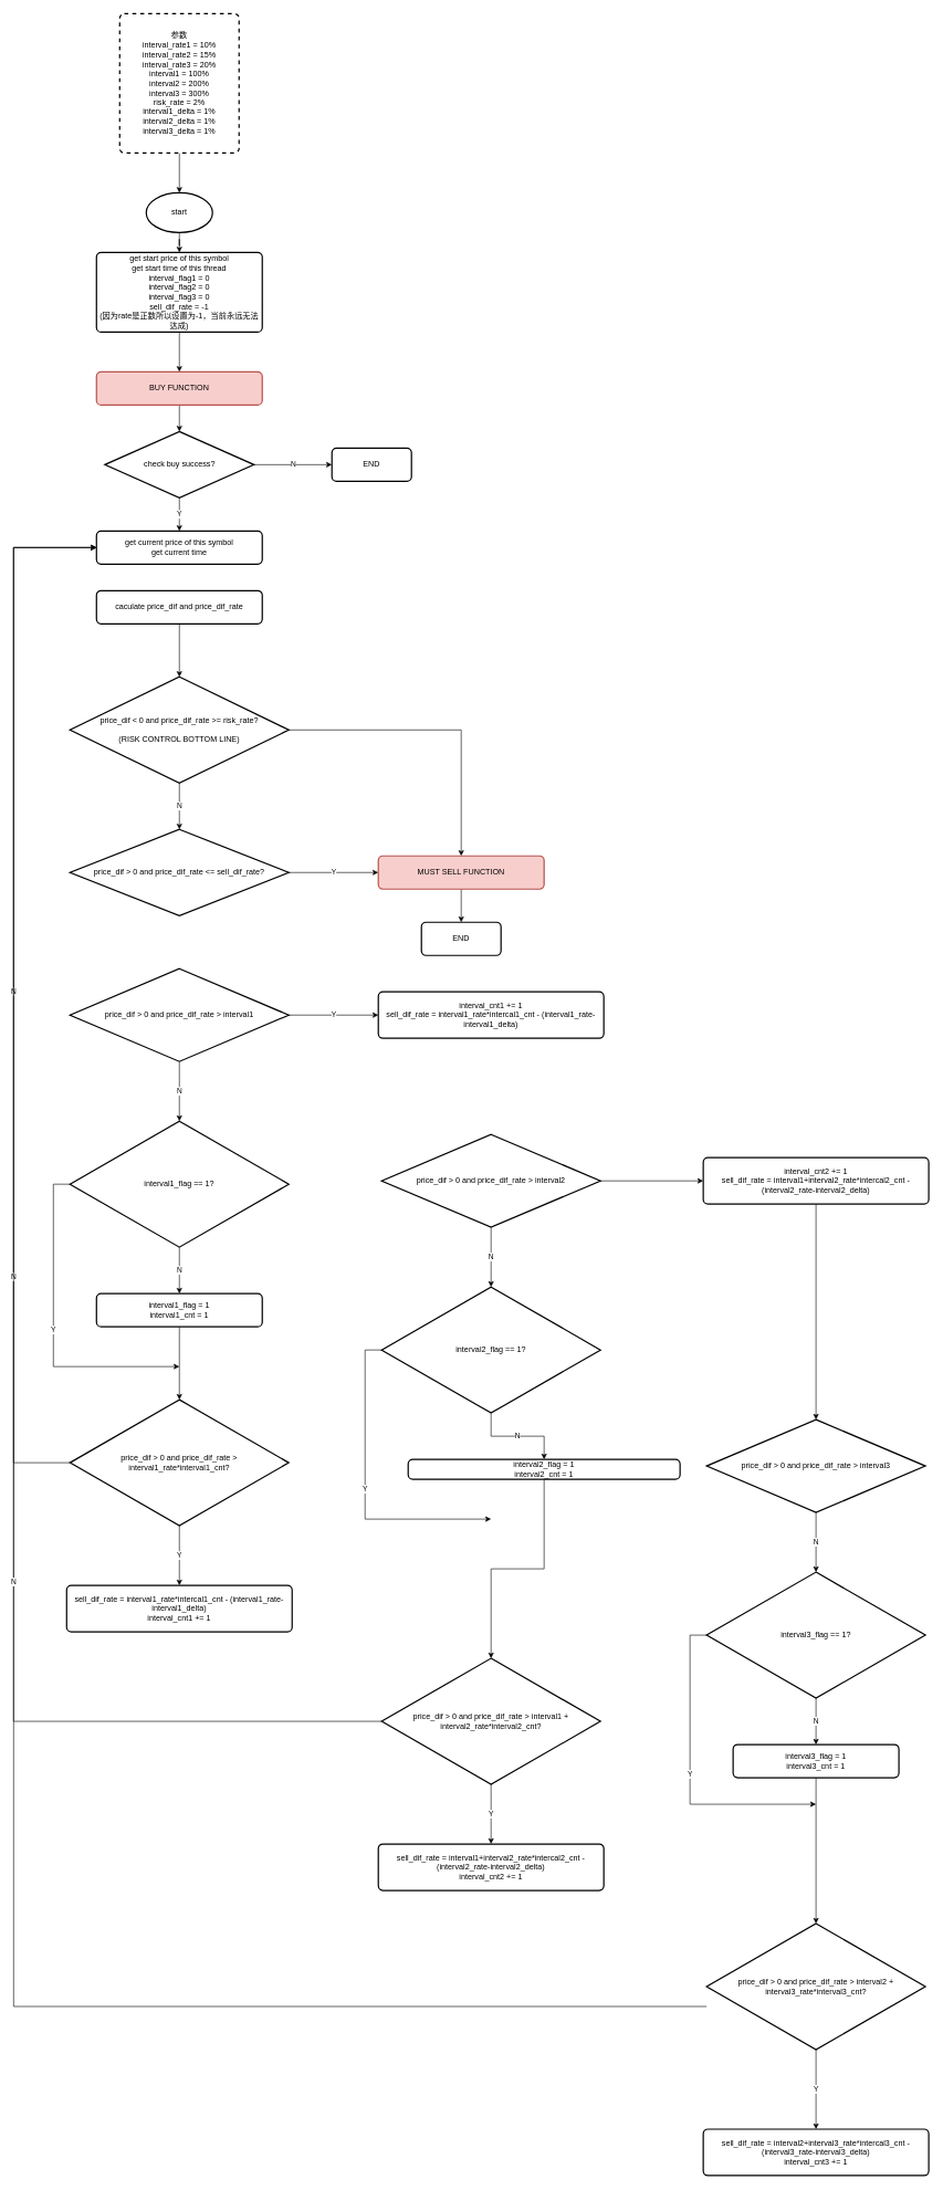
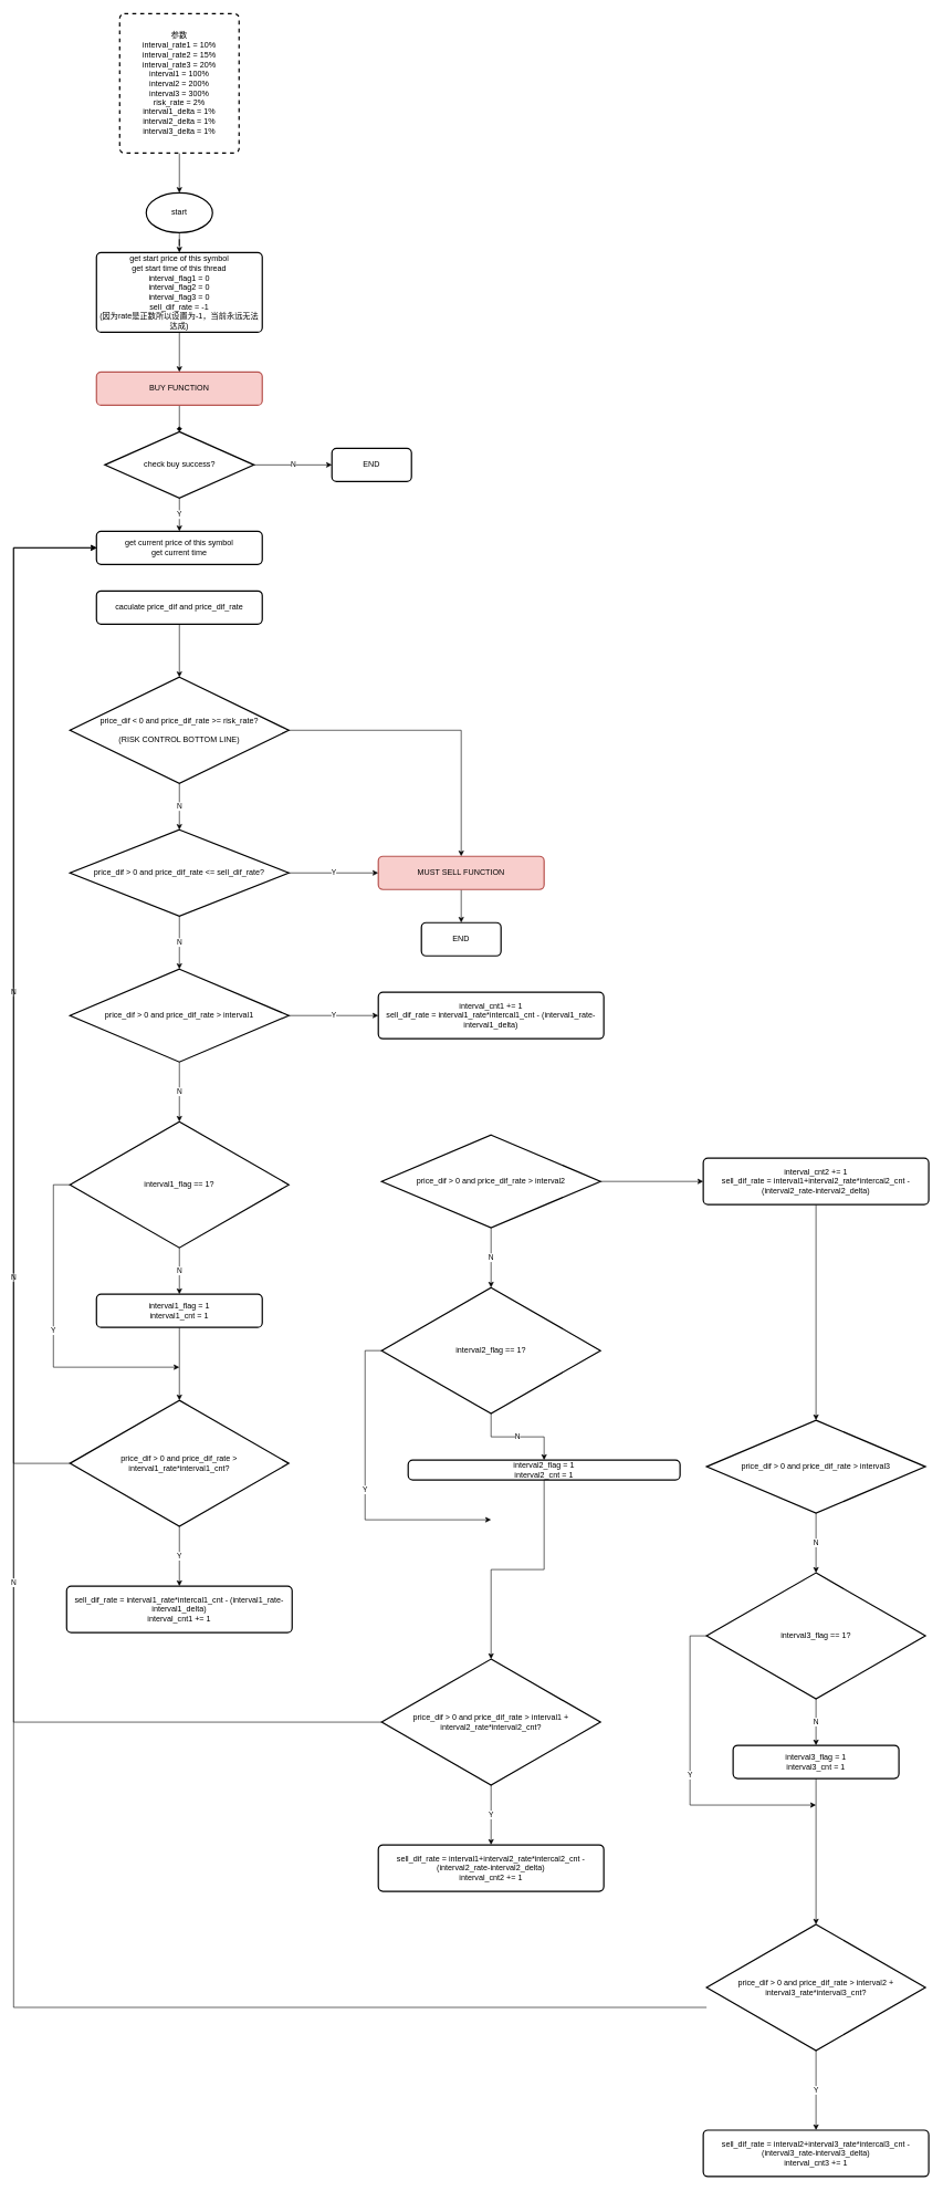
- <mxCell id="57" style="edgeStyle=orthogonalEdgeStyle;rounded=0;orthogonalLoop=1;jettySize=auto;html=1;exitX=0.5;exitY=1;exitDx=0;exitDy=0;entryX=0.5;entryY=0;entryDx=0;entryDy=0;entryPerimeter=0;" parent="1" source="58" target="61" edge="1"><mxGeometry relative="1" as="geometry" /></mxCell>
+ <mxCell id="57" style="edgeStyle=orthogonalEdgeStyle;rounded=0;orthogonalLoop=1;jettySize=auto;html=1;exitX=0.5;exitY=1;exitDx=0;exitDy=0;entryX=0.5;entryY=0;entryDx=0;entryDy=0;entryPerimeter=0;endArrow=diamond;" parent="1" source="58" target="61" edge="1"><mxGeometry relative="1" as="geometry" /></mxCell>
+ <mxCell id="26" value="N" style="edgeStyle=orthogonalEdgeStyle;rounded=0;orthogonalLoop=1;jettySize=auto;html=1;exitX=0.5;exitY=1;exitDx=0;exitDy=0;exitPerimeter=0;entryX=0.5;entryY=0;entryDx=0;entryDy=0;entryPerimeter=0;" parent="1" source="28" target="14" edge="1"><mxGeometry relative="1" as="geometry" /></mxCell>
